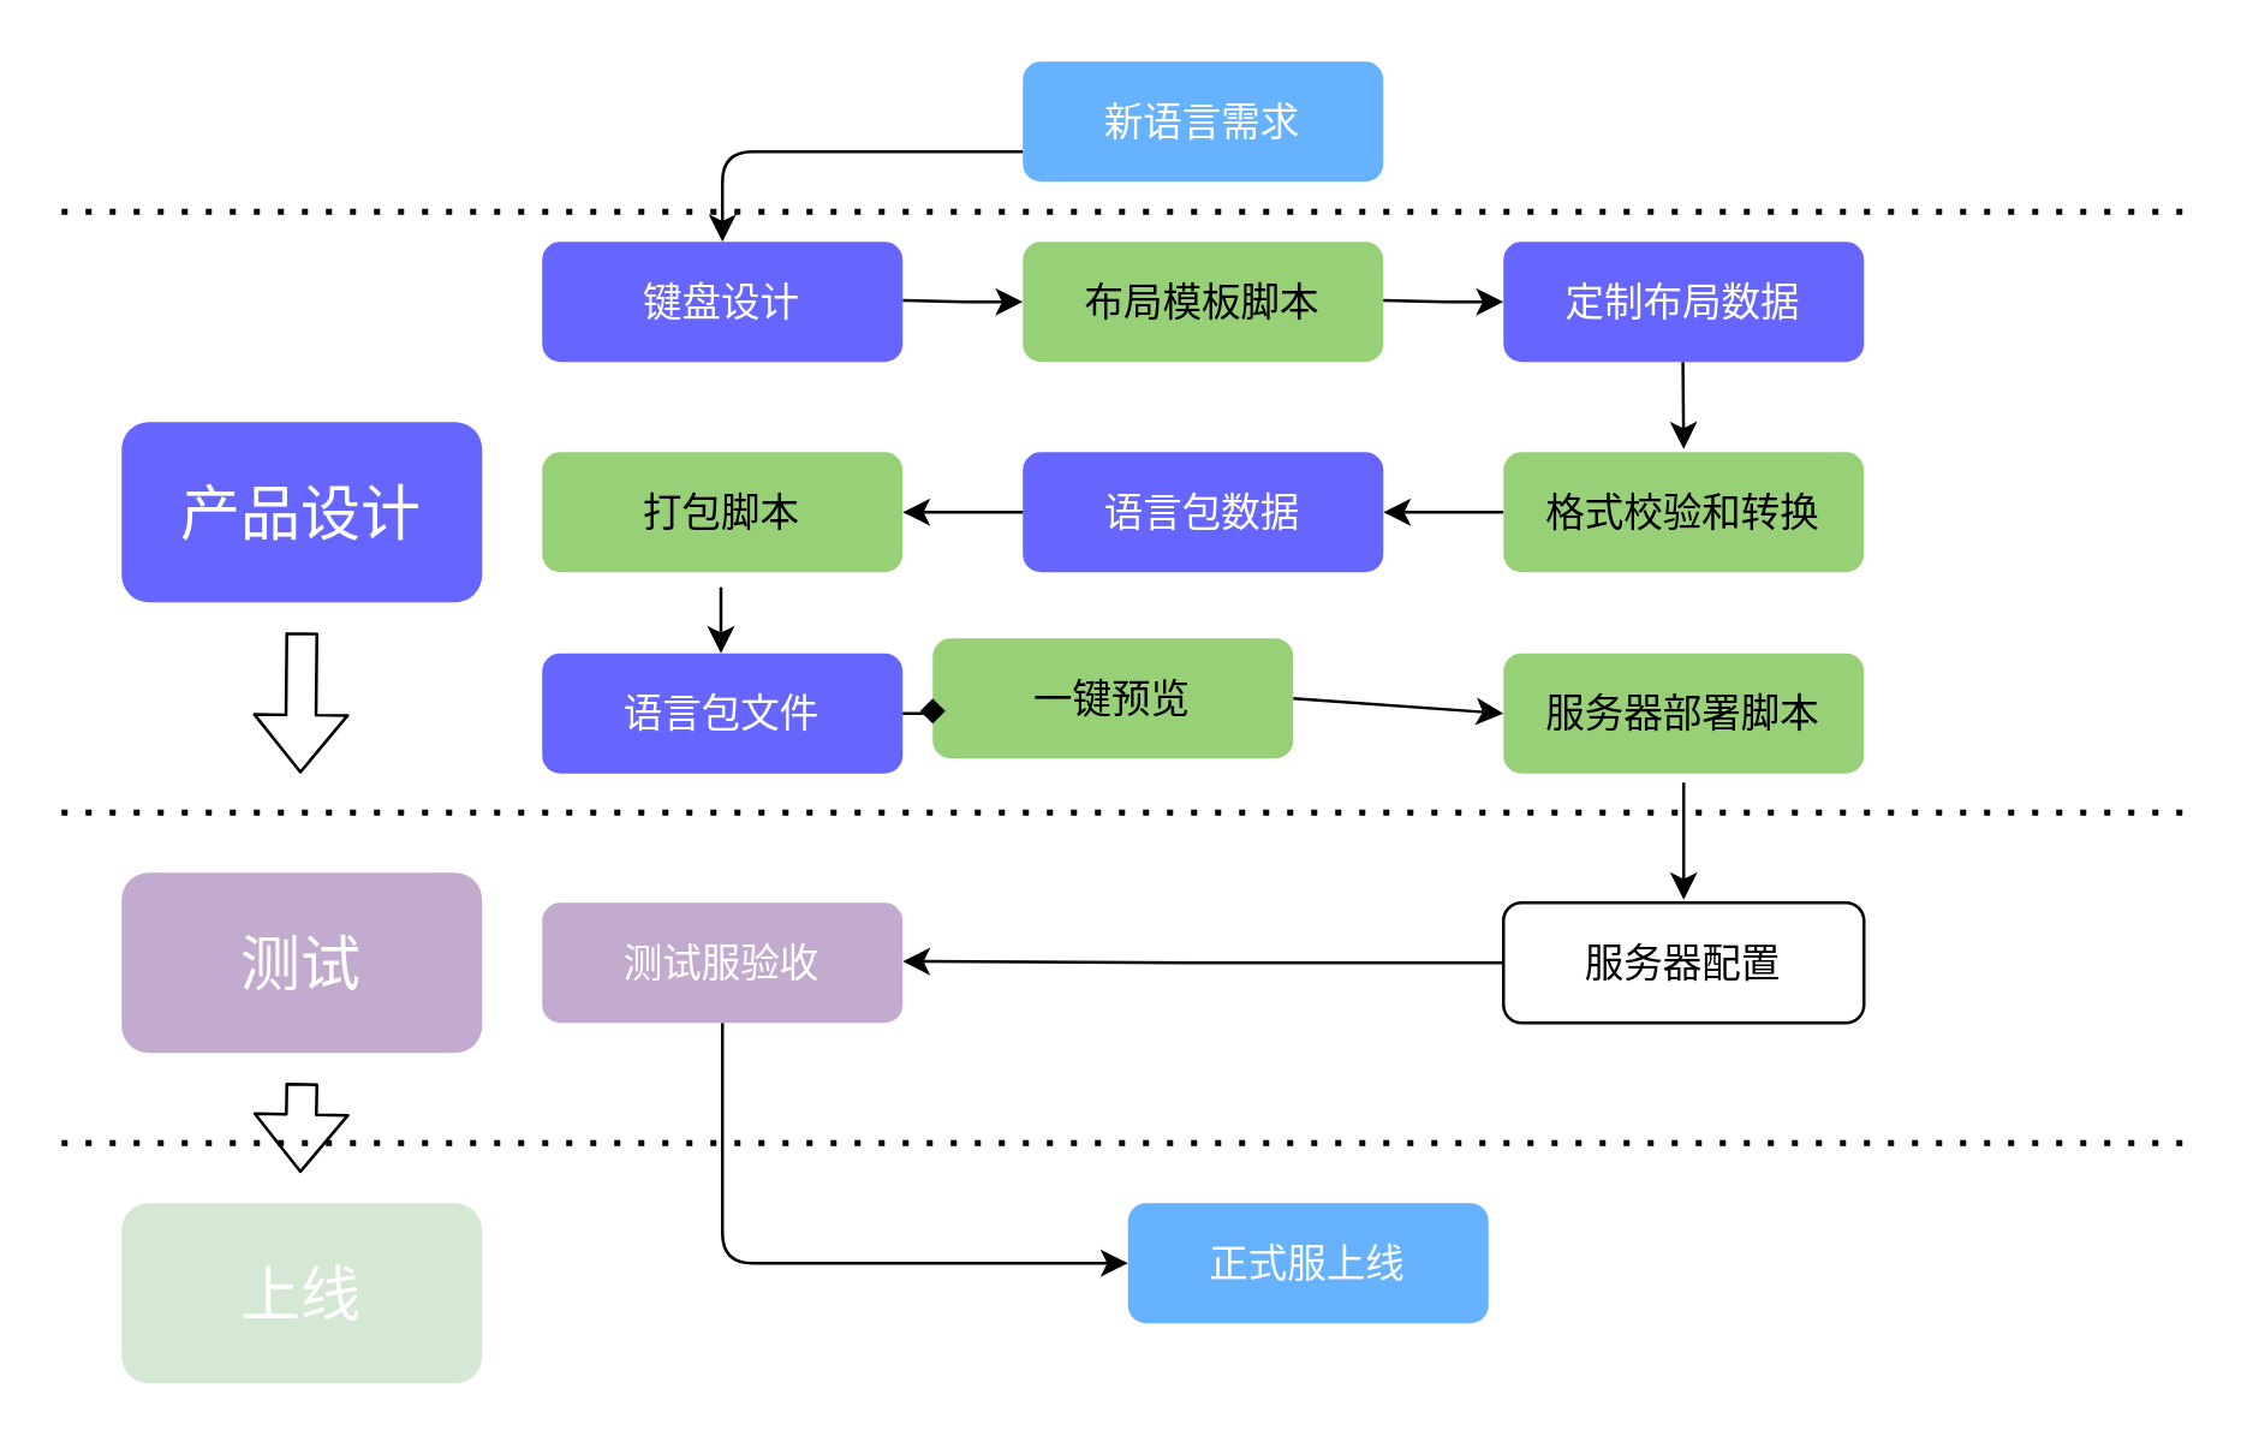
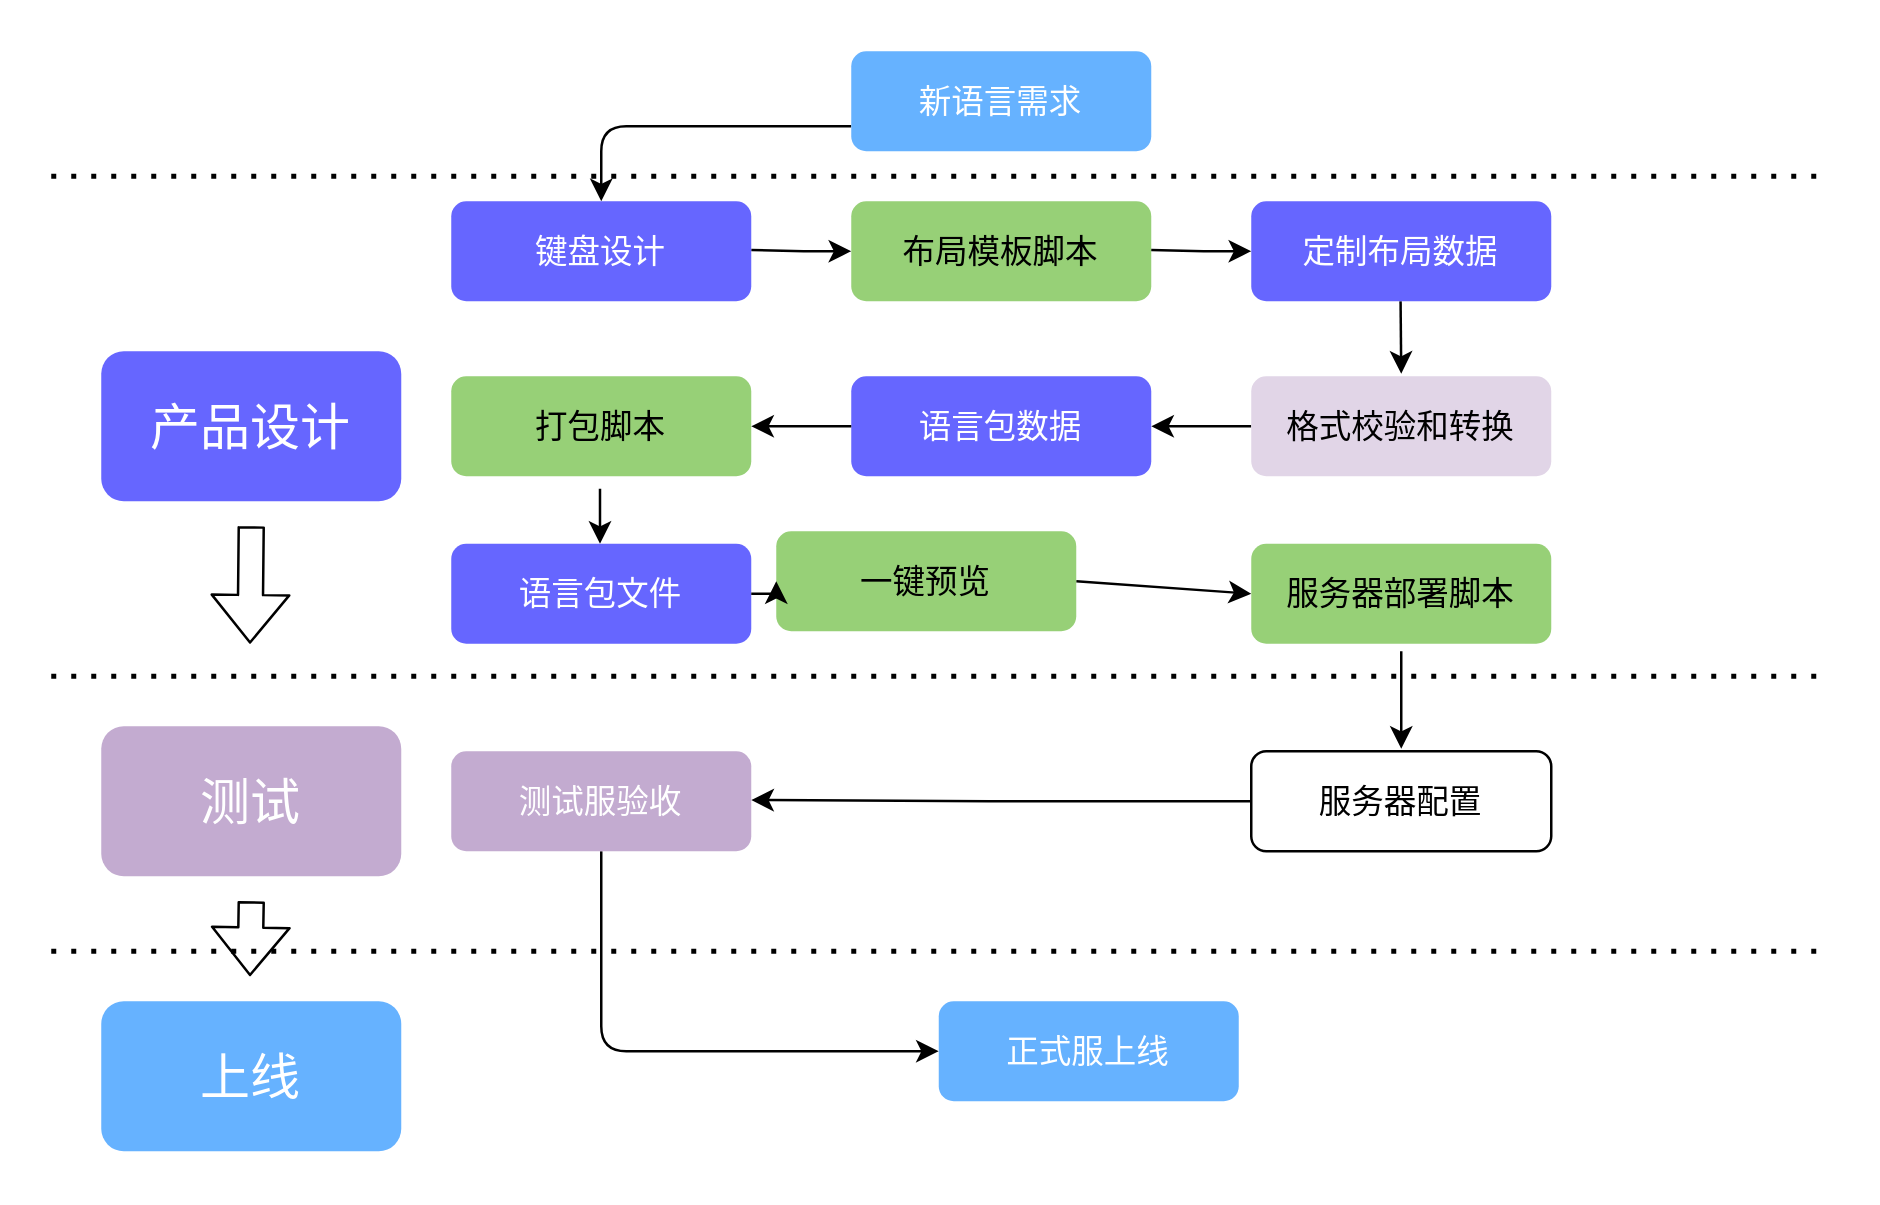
- <mxCell id="15" value="格式校验和转换" style="rounded=1;whiteSpace=wrap;html=1;fillColor=#97D077;strokeColor=none;fontSize=13;" parent="1" vertex="1"><mxGeometry x="500" y="150" width="120" height="40" as="geometry" /></mxCell>
+ <mxCell id="15" value="格式校验和转换" style="rounded=1;whiteSpace=wrap;html=1;fillColor=#e1d5e7;strokeColor=none;fontSize=13;" parent="1" vertex="1"><mxGeometry x="500" y="150" width="120" height="40" as="geometry" /></mxCell>
- <mxCell id="34" value="" style="edgeStyle=orthogonalEdgeStyle;rounded=0;orthogonalLoop=1;jettySize=auto;html=1;entryX=0;entryY=0.5;entryDx=0;entryDy=0;exitX=1;exitY=0.5;exitDx=0;exitDy=0;endArrow=diamond;" edge="1" parent="1" source="19" target="20"><mxGeometry relative="1" as="geometry"><mxPoint x="470" y="109.5" as="sourcePoint" /><mxPoint x="510" y="110" as="targetPoint" /></mxGeometry></mxCell>
+ <mxCell id="34" value="" style="edgeStyle=orthogonalEdgeStyle;rounded=0;orthogonalLoop=1;jettySize=auto;html=1;entryX=0;entryY=0.5;entryDx=0;entryDy=0;exitX=1;exitY=0.5;exitDx=0;exitDy=0;" edge="1" parent="1" source="19" target="20"><mxGeometry relative="1" as="geometry"><mxPoint x="470" y="109.5" as="sourcePoint" /><mxPoint x="510" y="110" as="targetPoint" /></mxGeometry></mxCell>
- <mxCell id="28" value="&lt;font style=&quot;font-size: 20px&quot;&gt;上线&lt;/font&gt;" style="rounded=1;whiteSpace=wrap;html=1;fontColor=#ffffff;strokeColor=none;fillColor=#d5e8d4;" parent="1" vertex="1"><mxGeometry x="40" y="400" width="120" height="60" as="geometry" /></mxCell>
+ <mxCell id="28" value="&lt;font style=&quot;font-size: 20px&quot;&gt;上线&lt;/font&gt;" style="rounded=1;whiteSpace=wrap;html=1;fontColor=#ffffff;strokeColor=none;fillColor=#66B2FF;" parent="1" vertex="1"><mxGeometry x="40" y="400" width="120" height="60" as="geometry" /></mxCell>
